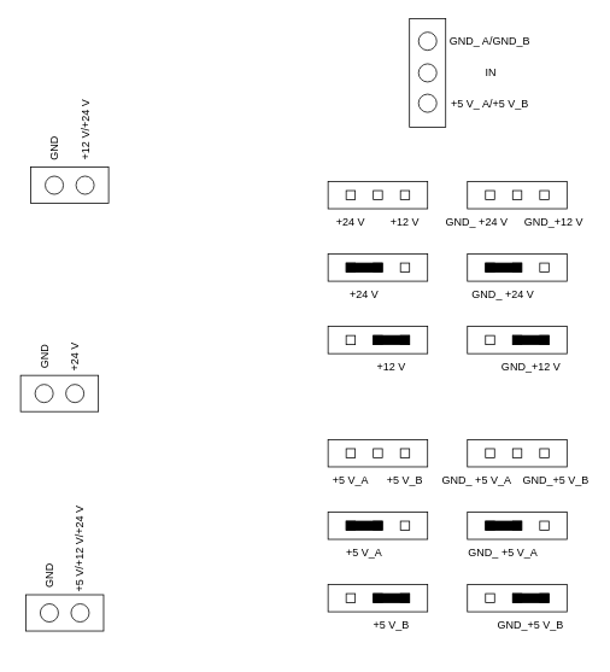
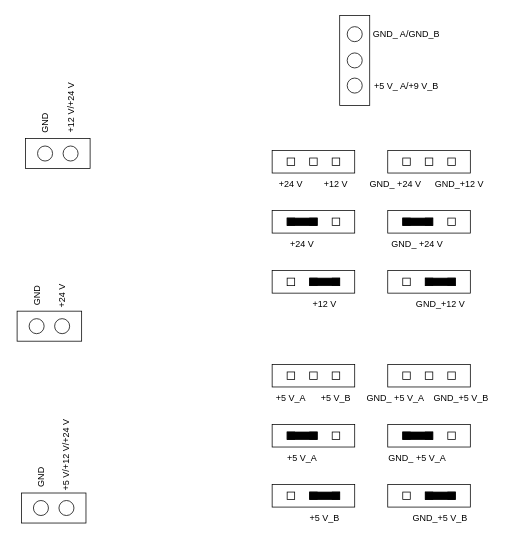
- <mxCell id="79" value="IN" style="text;html=1;strokeColor=none;fillColor=none;align=center;verticalAlign=middle;whiteSpace=wrap;rounded=0;" parent="1" vertex="1"><mxGeometry x="492" y="65" width="100" height="30" as="geometry" /></mxCell>
- <mxCell id="80" value="+5 V_ A/+5 V_B" style="text;html=1;strokeColor=none;fillColor=none;align=center;verticalAlign=middle;whiteSpace=wrap;rounded=0;" parent="1" vertex="1"><mxGeometry x="491" y="98.5" width="100" height="30" as="geometry" /></mxCell>
+ <mxCell id="80" value="+5 V_ A/+9 V_B" style="text;html=1;strokeColor=none;fillColor=none;align=center;verticalAlign=middle;whiteSpace=wrap;rounded=0;" parent="1" vertex="1"><mxGeometry x="491" y="98.5" width="100" height="30" as="geometry" /></mxCell>
